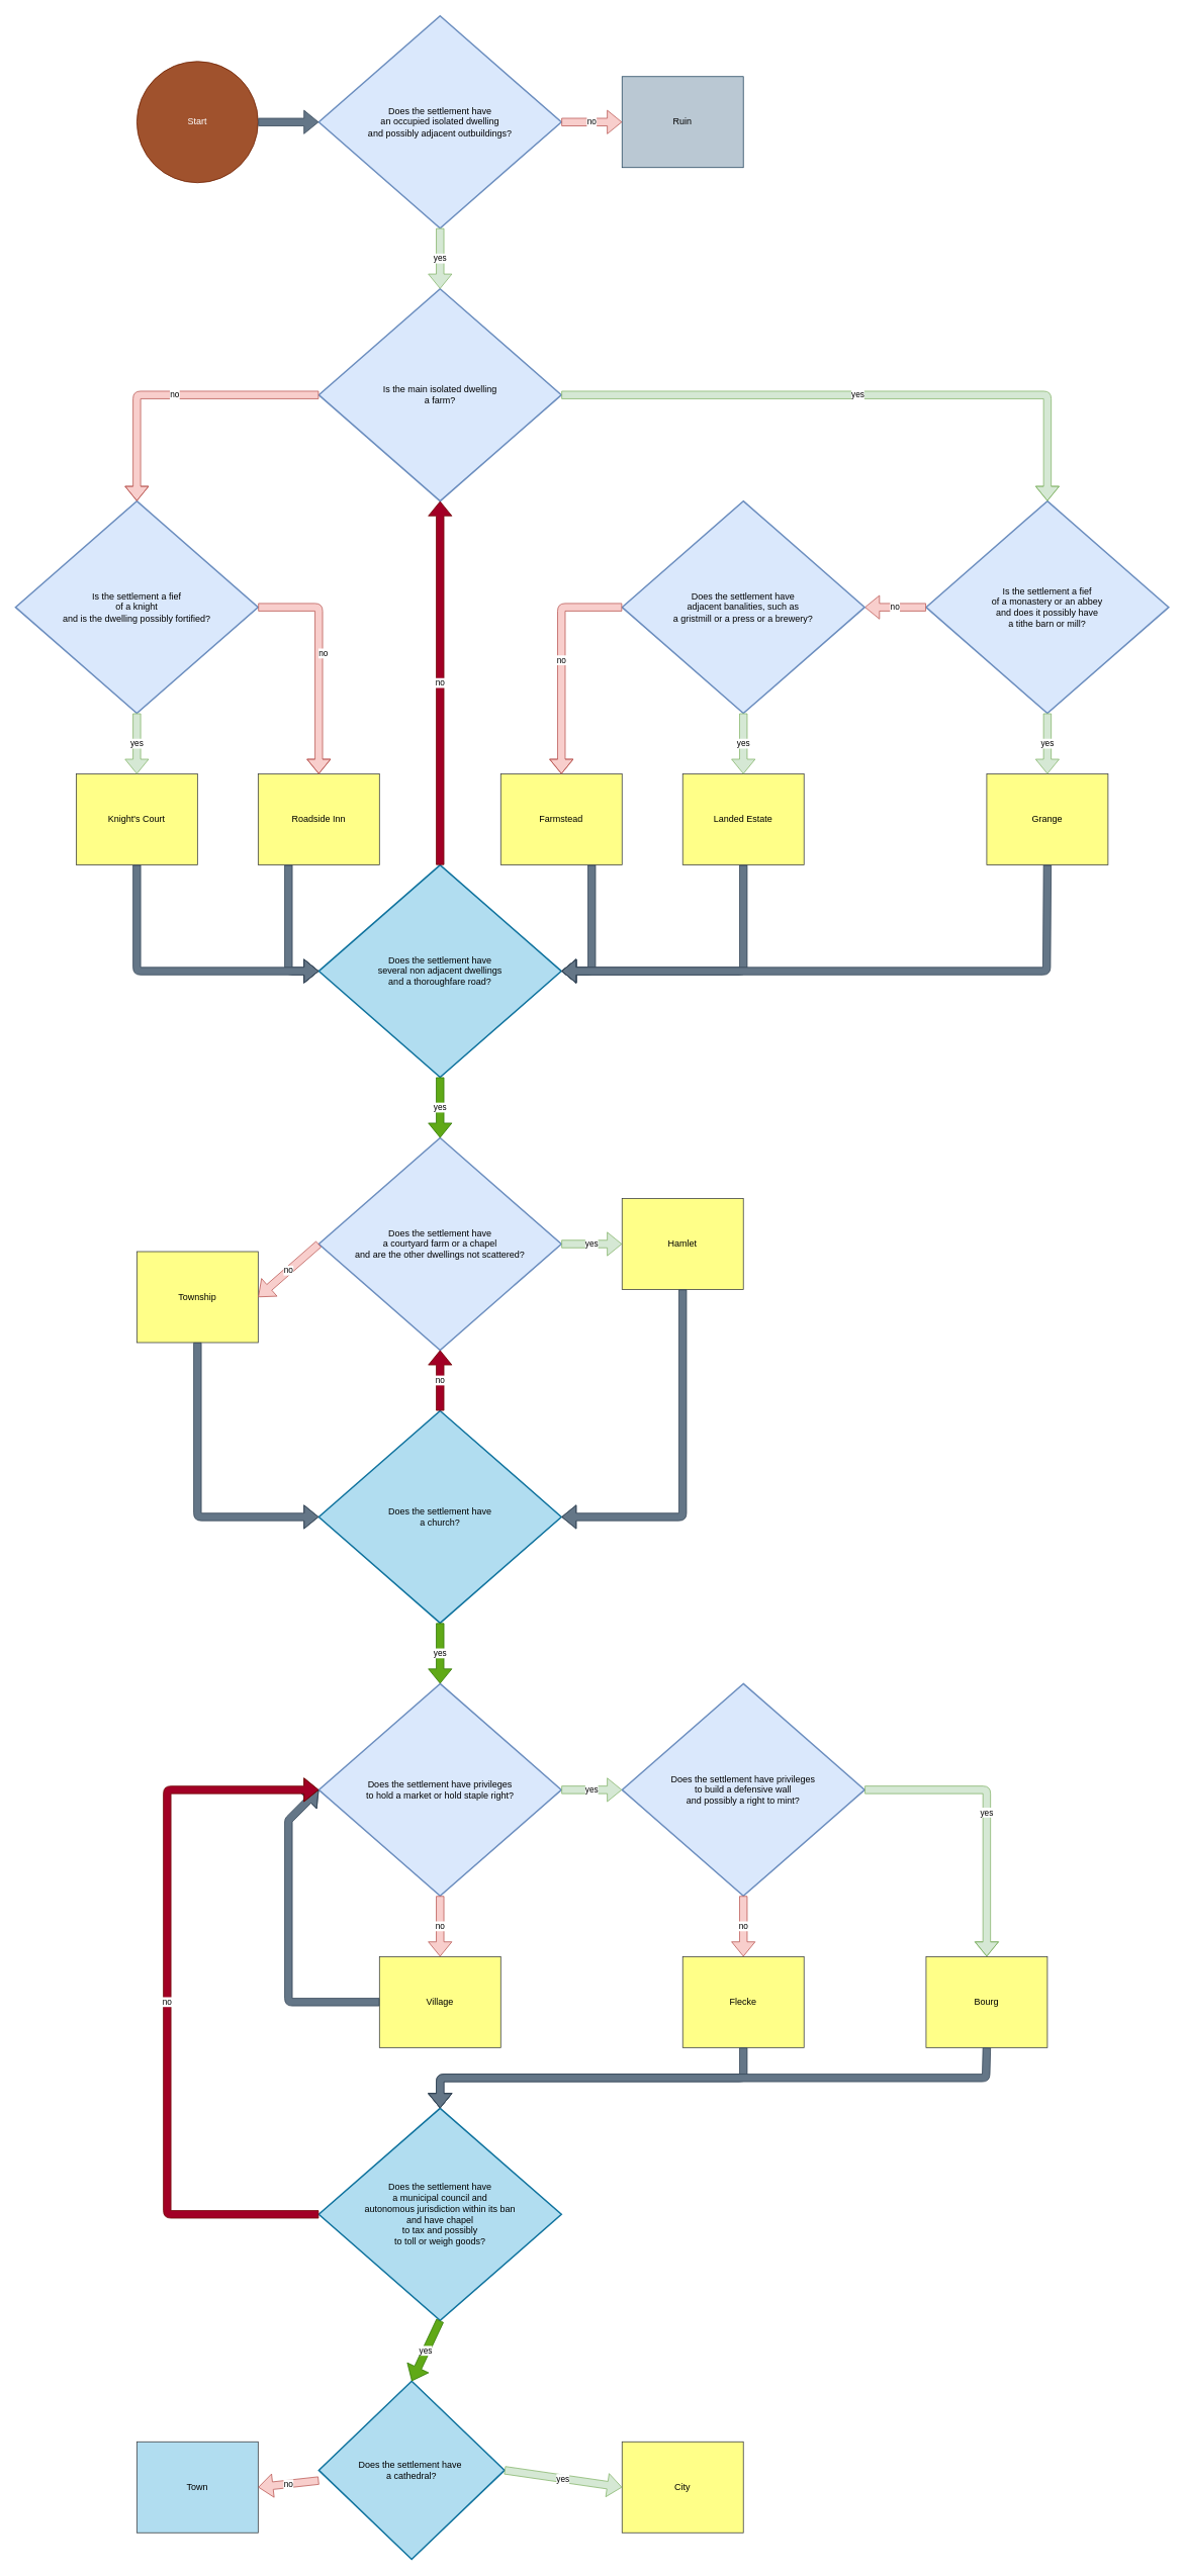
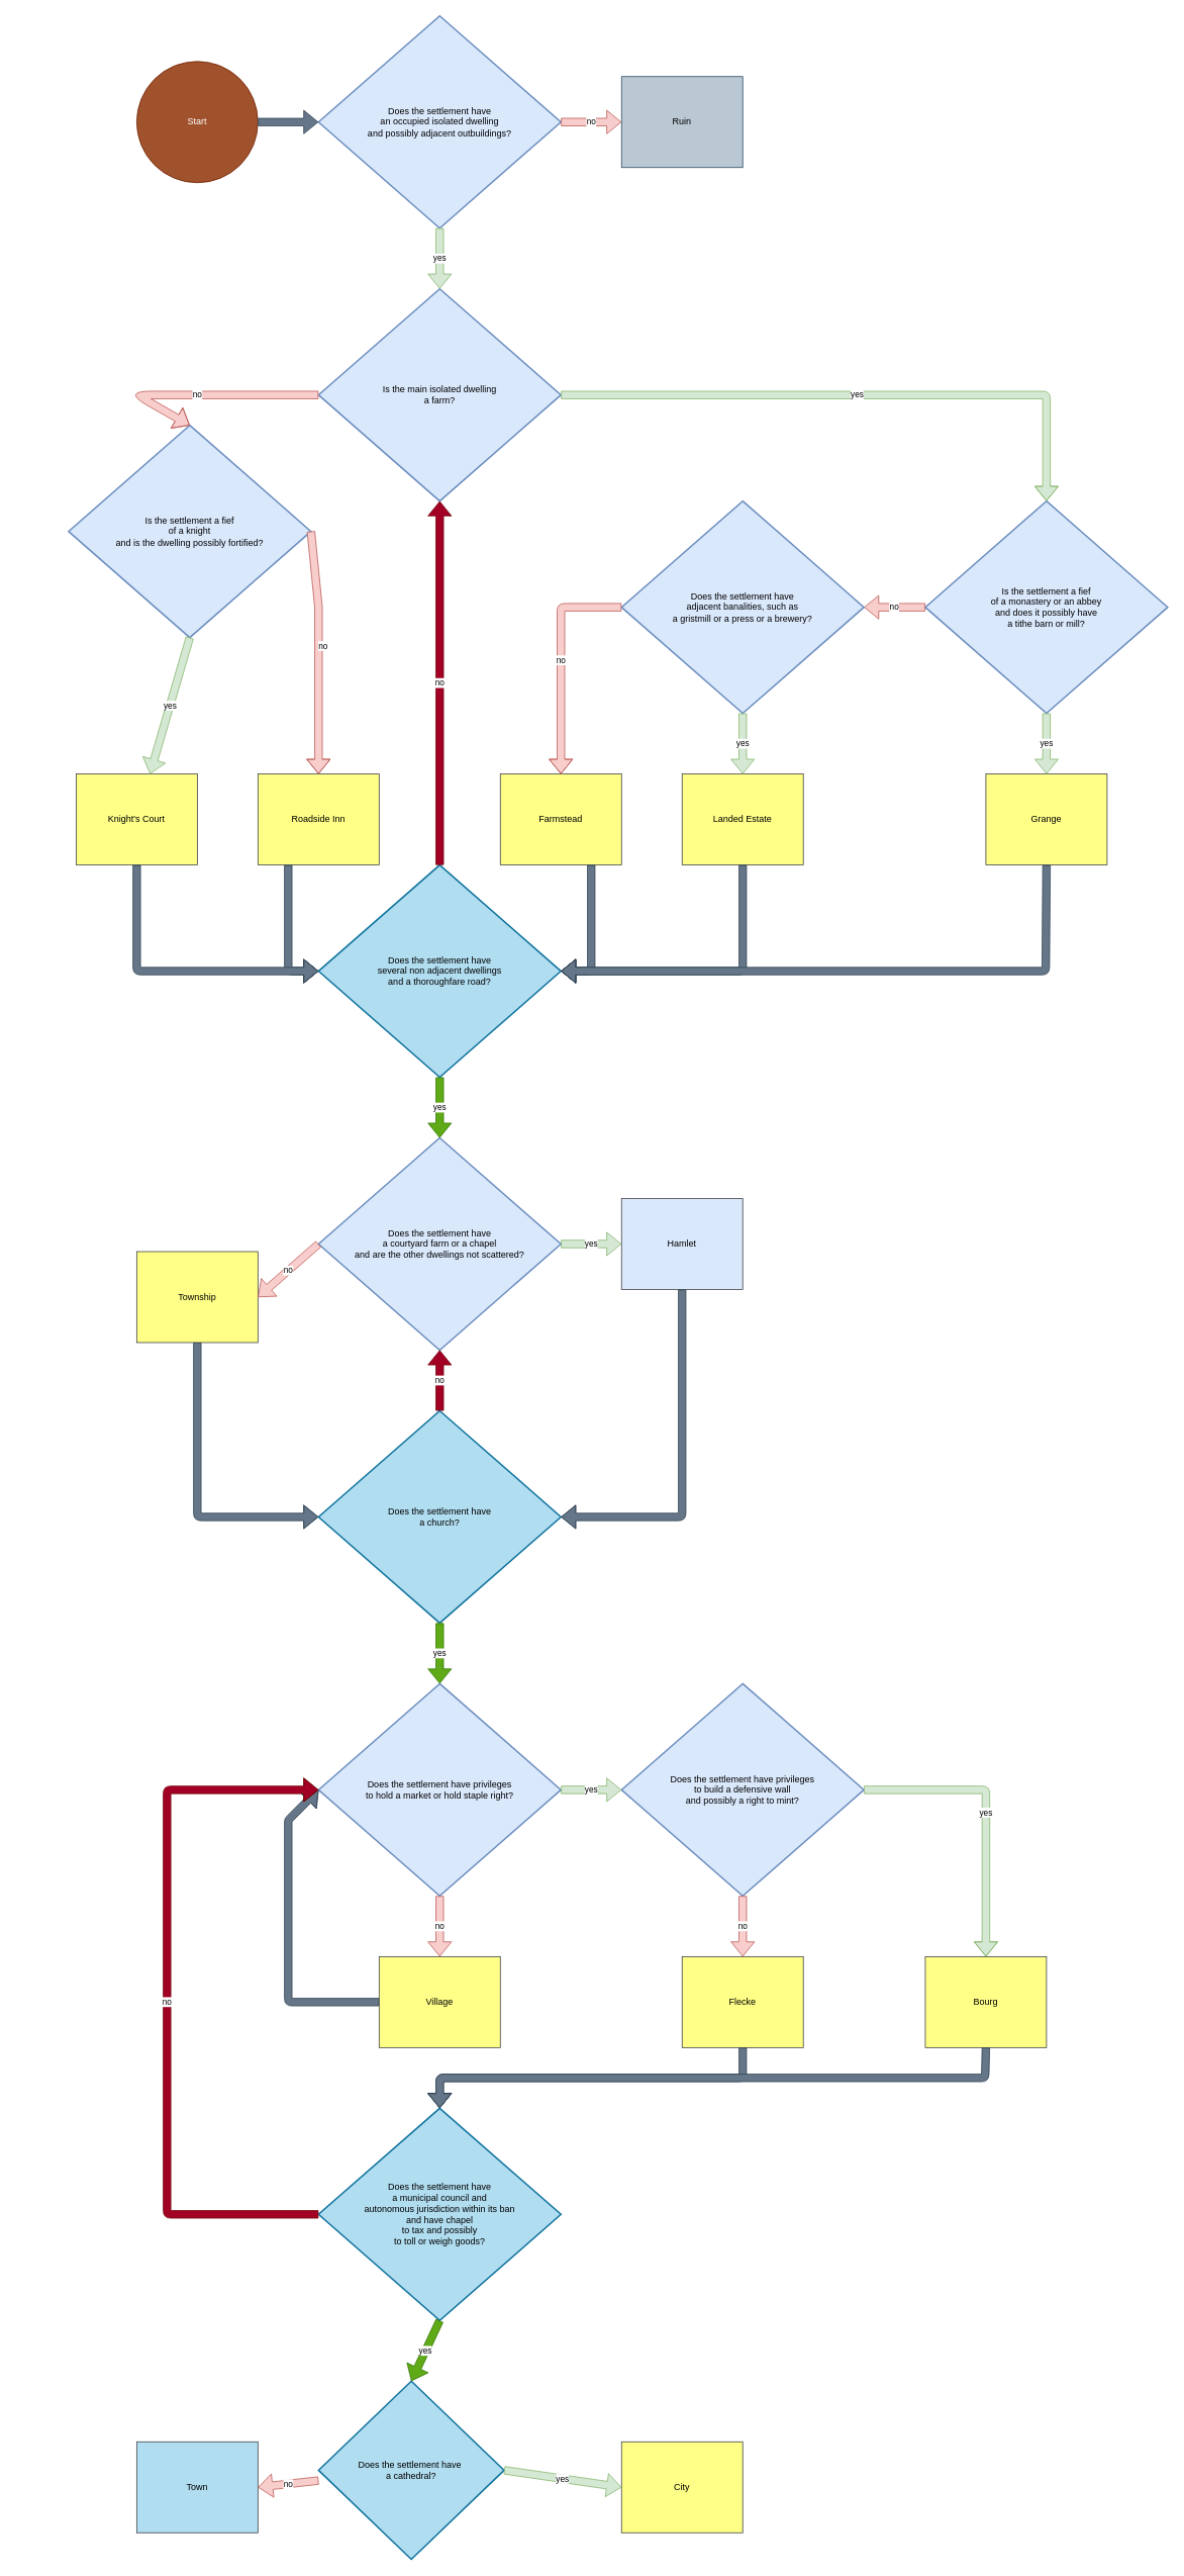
- <mxCell id="13" value="Is the settlement a fief&lt;br&gt;of a knight&lt;br&gt;and is the dwelling possibly fortified?" style="strokeWidth=2;html=1;shape=mxgraph.flowchart.decision;whiteSpace=wrap;fillColor=#dae8fc;strokeColor=#6c8ebf;" parent="1" vertex="1"><mxGeometry x="20" y="660" width="320" height="280" as="geometry" /></mxCell>
+ <mxCell id="13" value="Is the settlement a fief&lt;br&gt;of a knight&lt;br&gt;and is the dwelling possibly fortified?" style="strokeWidth=2;html=1;shape=mxgraph.flowchart.decision;whiteSpace=wrap;fillColor=#dae8fc;strokeColor=#6c8ebf;" parent="1" vertex="1"><mxGeometry x="90" y="560" width="320" height="280" as="geometry" /></mxCell>
- <mxCell id="6" value="Hamlet" style="rounded=0;whiteSpace=wrap;html=1;fillColor=#ffff88;strokeColor=#36393d;" parent="1" vertex="1"><mxGeometry x="820" y="1580" width="160" height="120" as="geometry" /></mxCell>
+ <mxCell id="6" value="Hamlet" style="rounded=0;whiteSpace=wrap;html=1;fillColor=#dae8fc;strokeColor=#36393d;" parent="1" vertex="1"><mxGeometry x="820" y="1580" width="160" height="120" as="geometry" /></mxCell>
